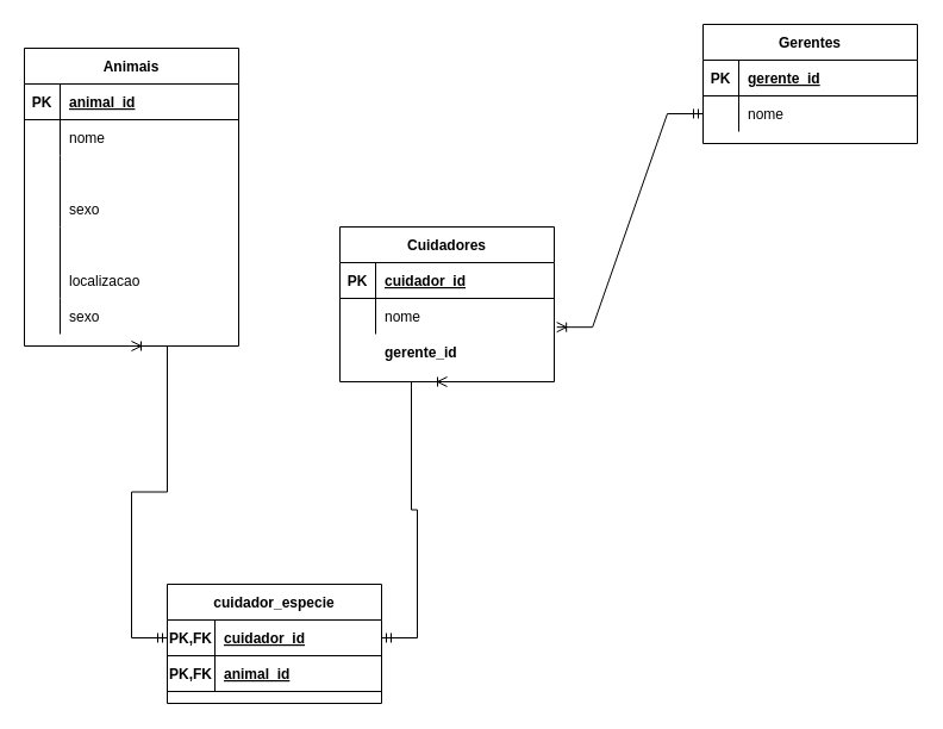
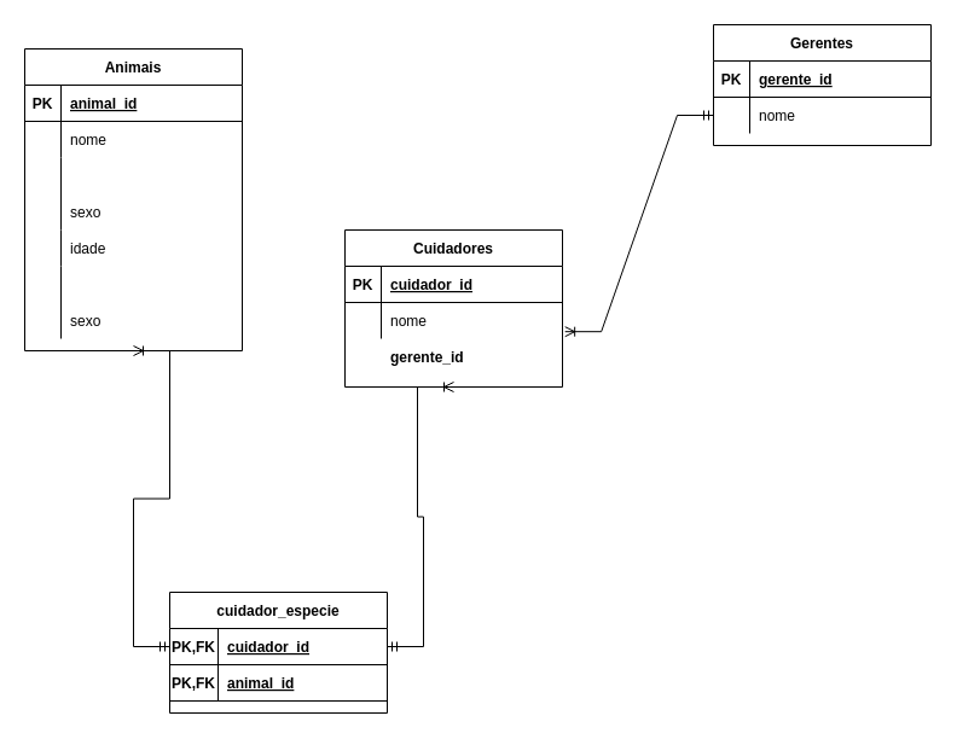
+ <mxCell id="16" value="idade" style="shape=partialRectangle;connectable=0;fillColor=none;top=0;left=0;bottom=0;right=0;align=left;spacingLeft=6;overflow=hidden;" vertex="1" parent="14"><mxGeometry x="30" width="150" height="30" as="geometry"><mxRectangle width="150" height="30" as="alternateBounds" /></mxGeometry></mxCell>
- <mxCell id="19" value="localizacao" style="shape=partialRectangle;connectable=0;fillColor=none;top=0;left=0;bottom=0;right=0;align=left;spacingLeft=6;overflow=hidden;" vertex="1" parent="17"><mxGeometry x="30" width="150" height="30" as="geometry"><mxRectangle width="150" height="30" as="alternateBounds" /></mxGeometry></mxCell>
